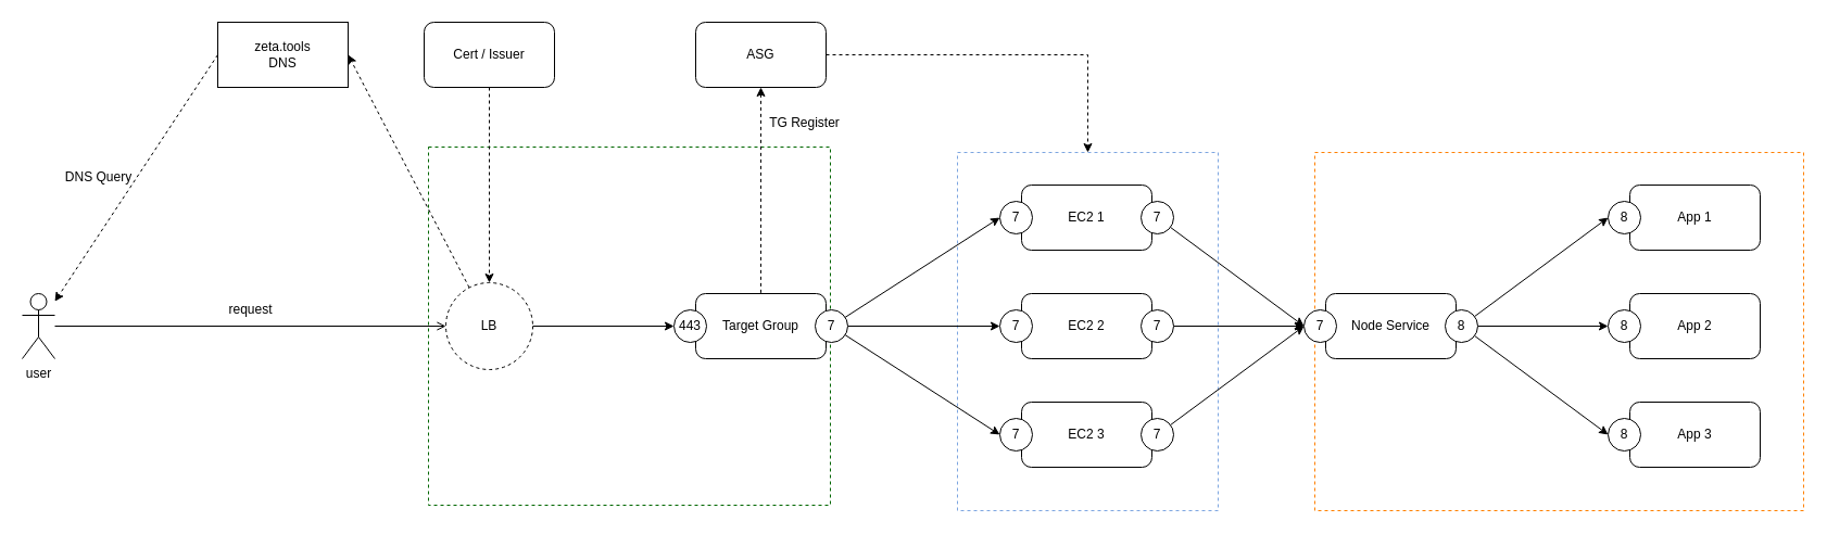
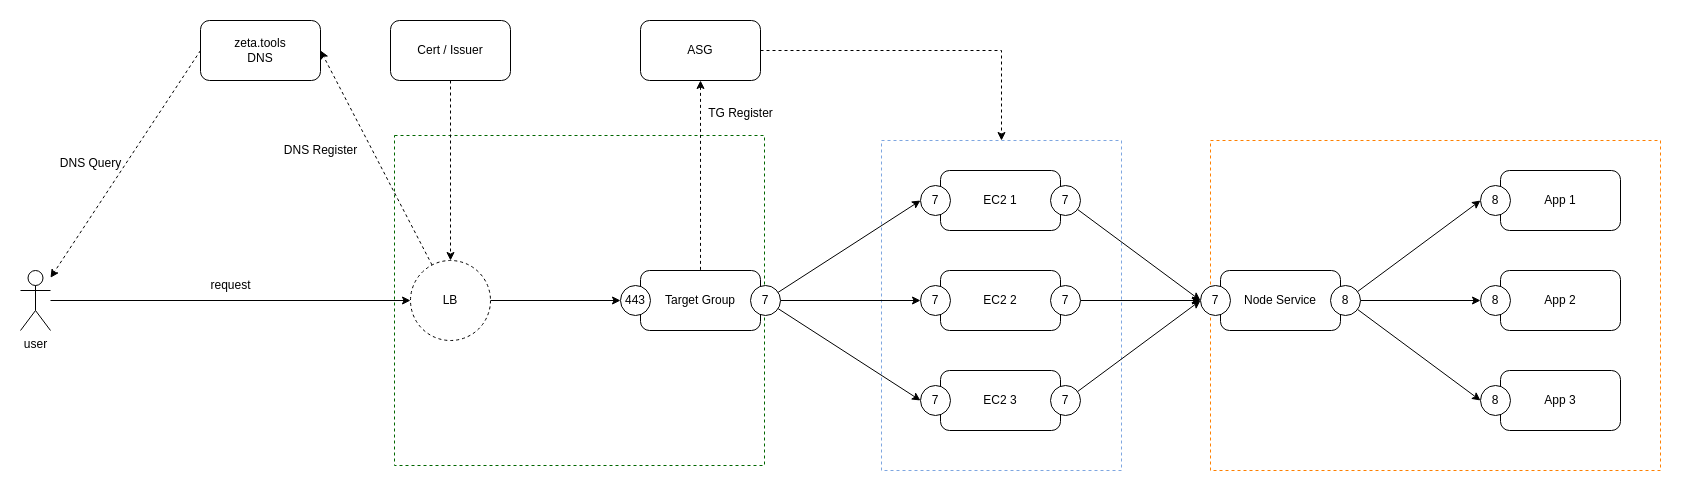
- <mxCell id="42" value="zeta.tools&lt;br&gt;DNS" style="whiteSpace=wrap;html=1;rounded=0;" vertex="1" parent="1"><mxGeometry x="200" y="20" width="120" height="60" as="geometry" /></mxCell>
+ <mxCell id="42" value="zeta.tools&lt;br&gt;DNS" style="rounded=1;whiteSpace=wrap;html=1;" vertex="1" parent="1"><mxGeometry x="200" y="20" width="120" height="60" as="geometry" /></mxCell>
+ <mxCell id="46" value="DNS Register" style="text;html=1;align=center;verticalAlign=middle;resizable=0;points=[];autosize=1;strokeColor=none;fillColor=none;" vertex="1" parent="1"><mxGeometry x="270" y="135" width="100" height="30" as="geometry" /></mxCell>
- <mxCell id="43" style="edgeStyle=orthogonalEdgeStyle;rounded=0;orthogonalLoop=1;jettySize=auto;html=1;entryX=0;entryY=0.5;entryDx=0;entryDy=0;endArrow=open;" edge="1" parent="1" source="44" target="7"><mxGeometry relative="1" as="geometry" /></mxCell>
+ <mxCell id="43" style="edgeStyle=orthogonalEdgeStyle;rounded=0;orthogonalLoop=1;jettySize=auto;html=1;entryX=0;entryY=0.5;entryDx=0;entryDy=0;" edge="1" parent="1" source="44" target="7"><mxGeometry relative="1" as="geometry" /></mxCell>
